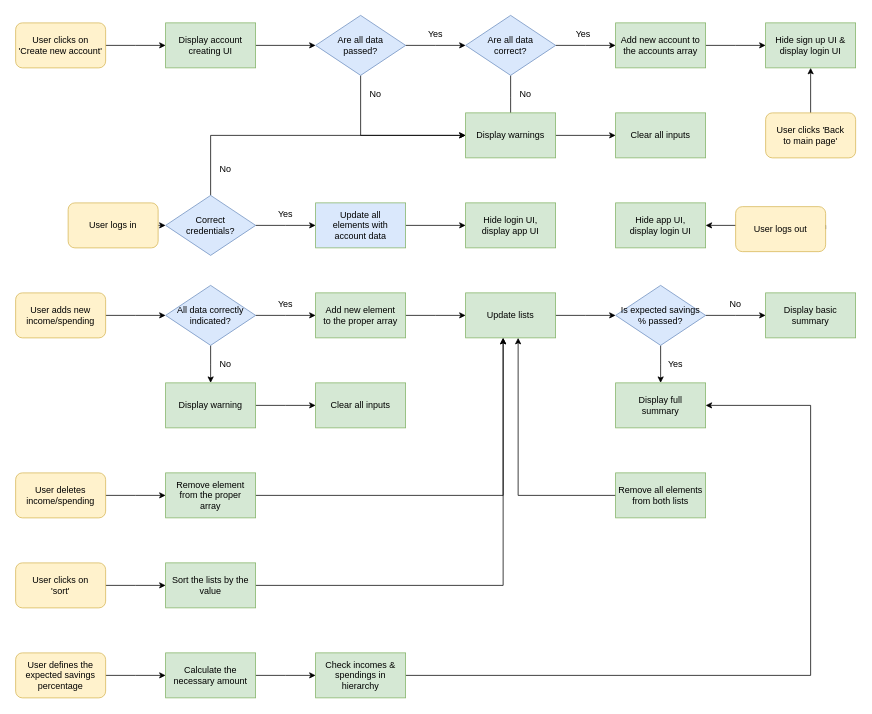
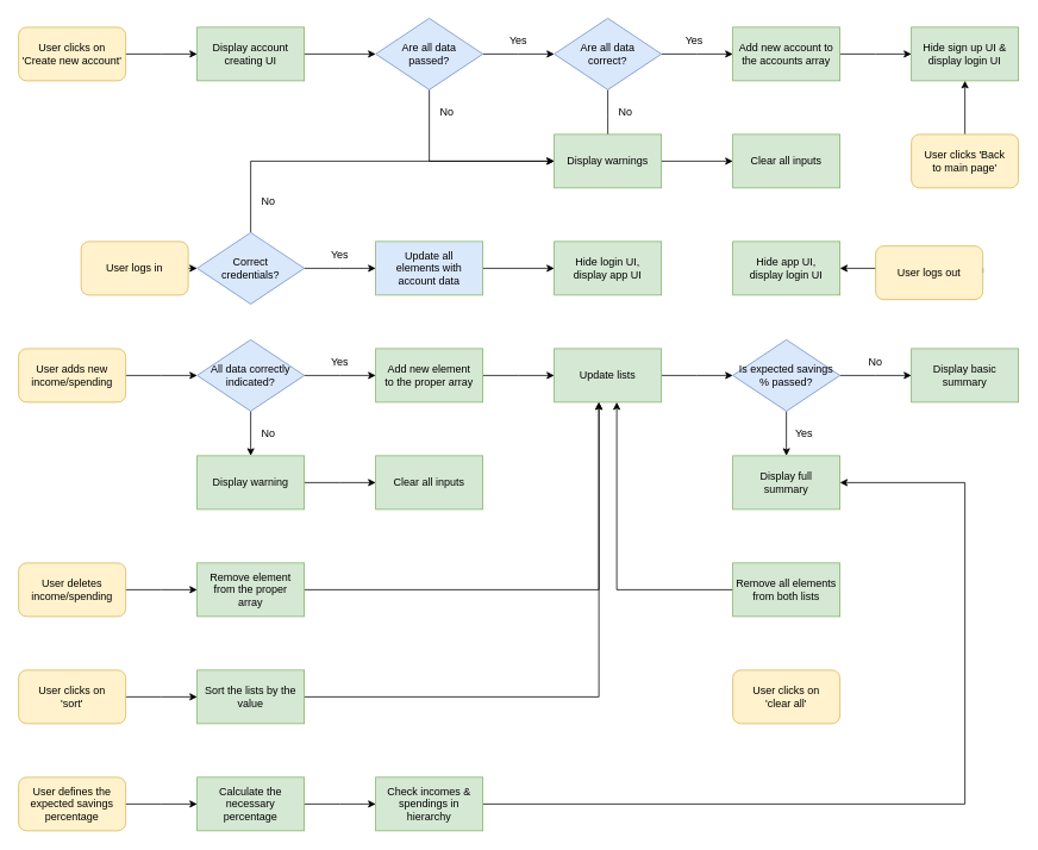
+ <mxCell id="66" value="User clicks on&lt;br&gt;'clear all'" style="rounded=1;whiteSpace=wrap;html=1;fillColor=#fff2cc;strokeColor=#d6b656;" vertex="1" parent="1"><mxGeometry x="820" y="750" width="120" height="60" as="geometry" /></mxCell>
- <mxCell id="72" value="Calculate the&lt;br&gt;necessary amount" style="rounded=0;whiteSpace=wrap;html=1;fillColor=#d5e8d4;strokeColor=#82b366;" vertex="1" parent="1"><mxGeometry x="220" y="870" width="120" height="60" as="geometry" /></mxCell>
+ <mxCell id="72" value="Calculate the&lt;br&gt;necessary percentage" style="rounded=0;whiteSpace=wrap;html=1;fillColor=#d5e8d4;strokeColor=#82b366;" vertex="1" parent="1"><mxGeometry x="220" y="870" width="120" height="60" as="geometry" /></mxCell>
